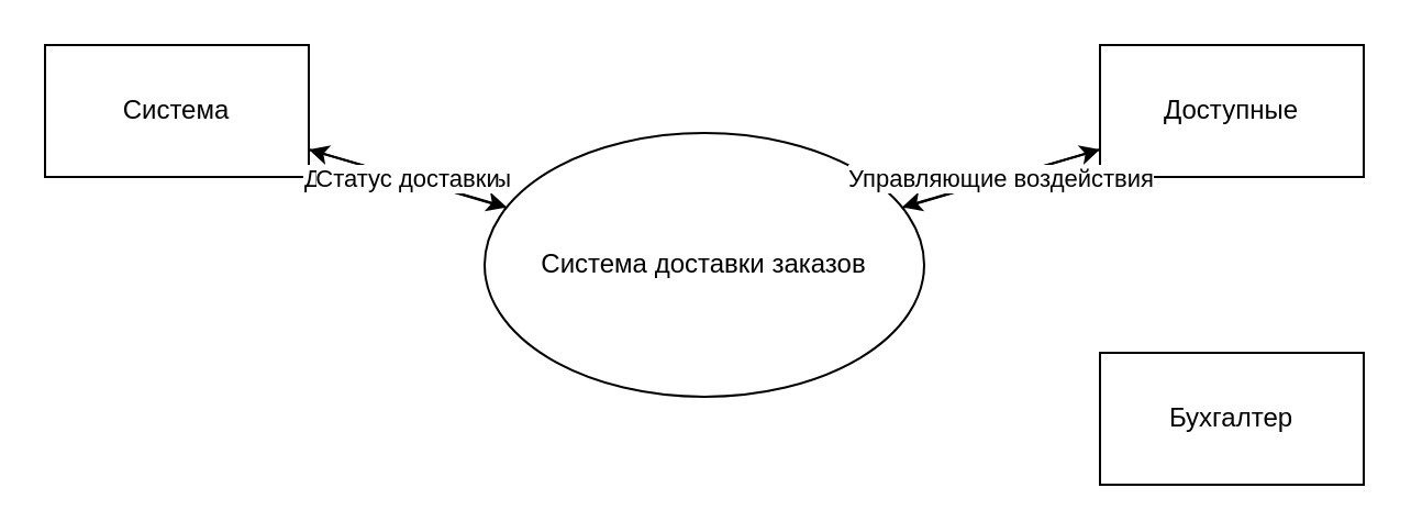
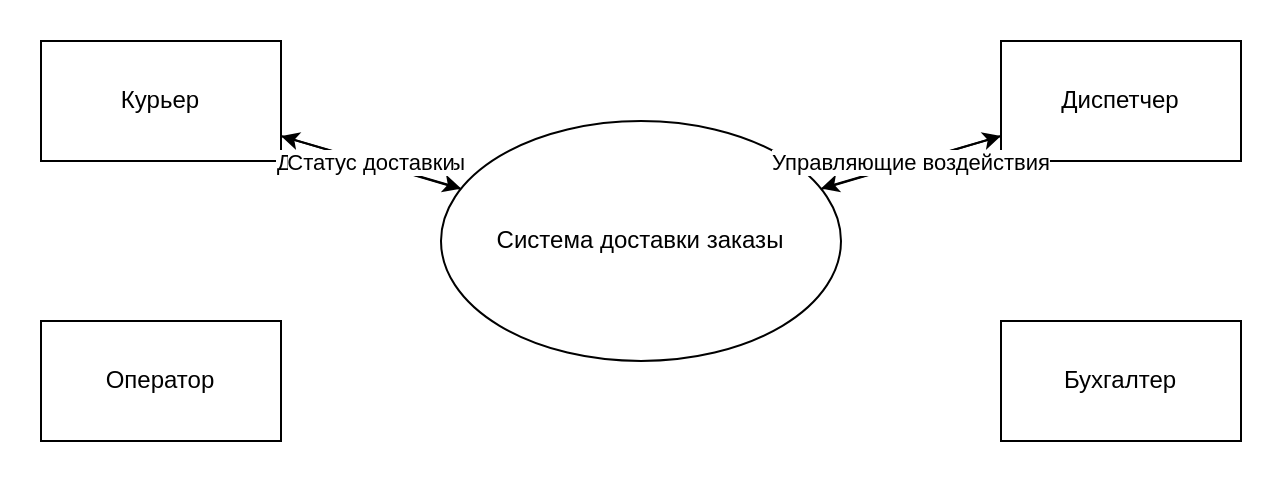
- <mxCell id="3" value="Система" style="rounded=0;whiteSpace=wrap;html=1;" vertex="1" parent="1"><mxGeometry x="20" y="20" width="120" height="60" as="geometry" /></mxCell>
+ <mxCell id="3" value="Курьер" style="rounded=0;whiteSpace=wrap;html=1;" vertex="1" parent="1"><mxGeometry x="20" y="20" width="120" height="60" as="geometry" /></mxCell>
- <mxCell id="5" value="Доступные" style="rounded=0;whiteSpace=wrap;html=1;" vertex="1" parent="1"><mxGeometry x="500" y="20" width="120" height="60" as="geometry" /></mxCell>
+ <mxCell id="5" value="Диспетчер" style="rounded=0;whiteSpace=wrap;html=1;" vertex="1" parent="1"><mxGeometry x="500" y="20" width="120" height="60" as="geometry" /></mxCell>
- <mxCell id="2" value="Система доставки заказов" style="ellipse;whiteSpace=wrap;html=1;" vertex="1" parent="1"><mxGeometry x="220" y="60" width="200" height="120" as="geometry" /></mxCell>
+ <mxCell id="2" value="Система доставки заказы" style="ellipse;whiteSpace=wrap;html=1;" vertex="1" parent="1"><mxGeometry x="220" y="60" width="200" height="120" as="geometry" /></mxCell>
+ <mxCell id="4" value="Оператор" style="rounded=0;whiteSpace=wrap;html=1;" vertex="1" parent="1"><mxGeometry x="20" y="160" width="120" height="60" as="geometry" /></mxCell>
